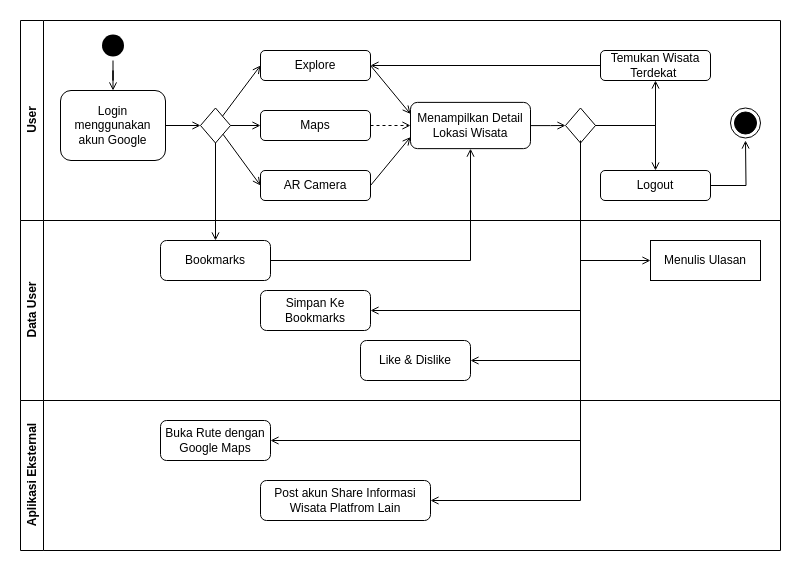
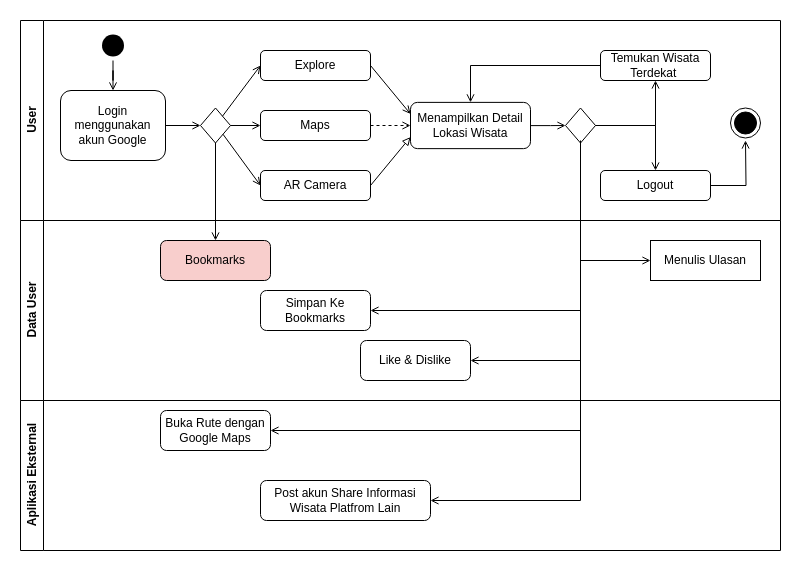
- <mxCell id="26" style="edgeStyle=orthogonalEdgeStyle;rounded=0;orthogonalLoop=1;jettySize=auto;html=1;endArrow=open;endFill=0;" edge="1" parent="7" source="27" target="13"><mxGeometry relative="1" as="geometry" /></mxCell>
+ <mxCell id="26" style="edgeStyle=orthogonalEdgeStyle;rounded=0;orthogonalLoop=1;jettySize=auto;html=1;entryX=0.5;entryY=0;entryDx=0;entryDy=0;endArrow=open;endFill=0;" edge="1" parent="7" source="27" target="20"><mxGeometry relative="1" as="geometry" /></mxCell>
- <mxCell id="22" style="rounded=0;orthogonalLoop=1;jettySize=auto;html=1;entryX=0;entryY=0.75;entryDx=0;entryDy=0;endArrow=open;endFill=0;exitX=1;exitY=0.5;exitDx=0;exitDy=0;" edge="1" parent="7" source="15" target="20"><mxGeometry relative="1" as="geometry"><mxPoint x="410" y="115" as="sourcePoint" /><mxPoint x="490" y="115" as="targetPoint" /></mxGeometry></mxCell>
+ <mxCell id="22" style="rounded=0;orthogonalLoop=1;jettySize=auto;html=1;entryX=0;entryY=0.75;entryDx=0;entryDy=0;endArrow=block;endFill=0;exitX=1;exitY=0.5;exitDx=0;exitDy=0;" edge="1" parent="7" source="15" target="20"><mxGeometry relative="1" as="geometry"><mxPoint x="410" y="115" as="sourcePoint" /><mxPoint x="490" y="115" as="targetPoint" /></mxGeometry></mxCell>
- <mxCell id="3" value="Bookmarks" style="verticalAlign=middle;whiteSpace=wrap;rounded=1;" vertex="1" parent="2"><mxGeometry x="140" y="20" width="110" height="40" as="geometry" /></mxCell>
+ <mxCell id="3" value="Bookmarks" style="verticalAlign=middle;whiteSpace=wrap;rounded=1;fillColor=#f8cecc;" vertex="1" parent="2"><mxGeometry x="140" y="20" width="110" height="40" as="geometry" /></mxCell>
- <mxCell id="33" style="edgeStyle=orthogonalEdgeStyle;rounded=0;orthogonalLoop=1;jettySize=auto;html=1;exitX=1;exitY=0.5;exitDx=0;exitDy=0;entryX=0.5;entryY=1;entryDx=0;entryDy=0;endArrow=open;endFill=0;" edge="1" parent="1" source="3" target="20"><mxGeometry relative="1" as="geometry"><mxPoint x="530" y="170" as="targetPoint" /></mxGeometry></mxCell>
- <mxCell id="37" value="Buka Rute dengan Google Maps" style="verticalAlign=middle;whiteSpace=wrap;rounded=1;" vertex="1" parent="36"><mxGeometry x="140" y="20" width="110" height="40" as="geometry" /></mxCell>
+ <mxCell id="37" value="Buka Rute dengan Google Maps" style="verticalAlign=middle;whiteSpace=wrap;rounded=1;" vertex="1" parent="36"><mxGeometry x="140" y="10" width="110" height="40" as="geometry" /></mxCell>
